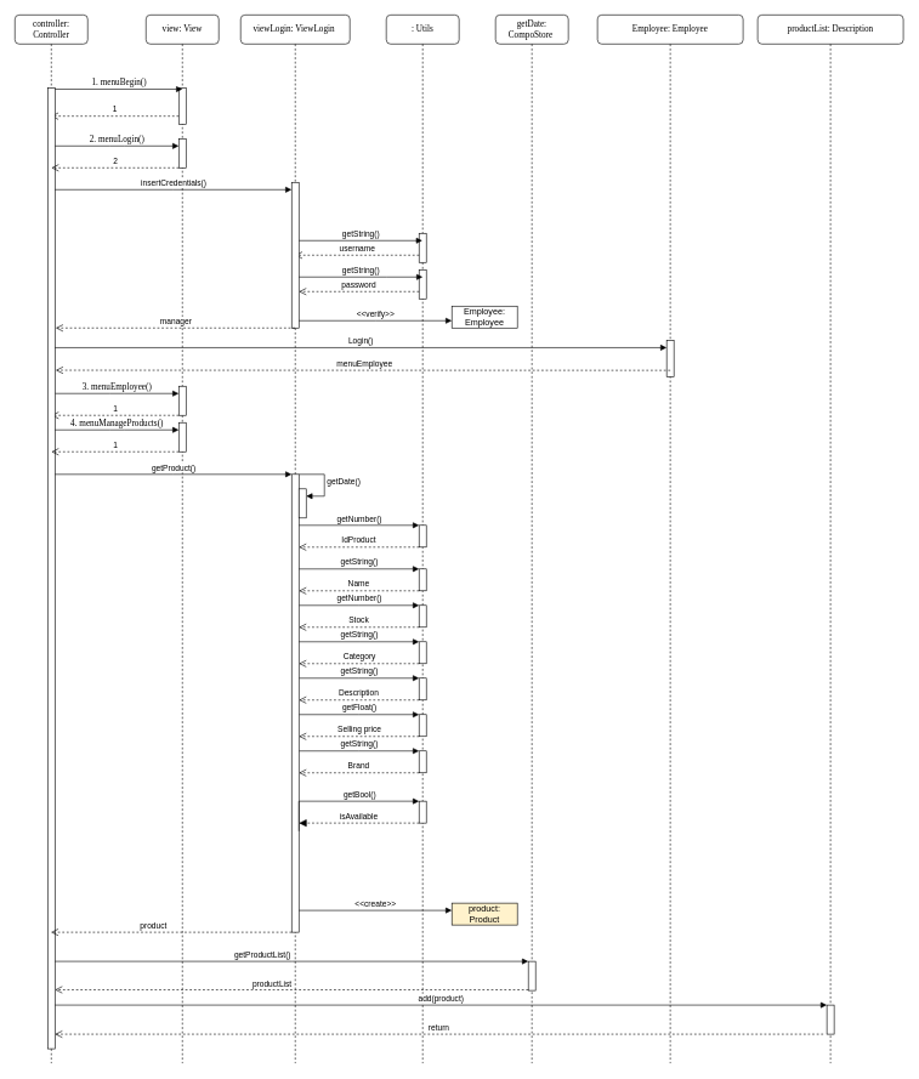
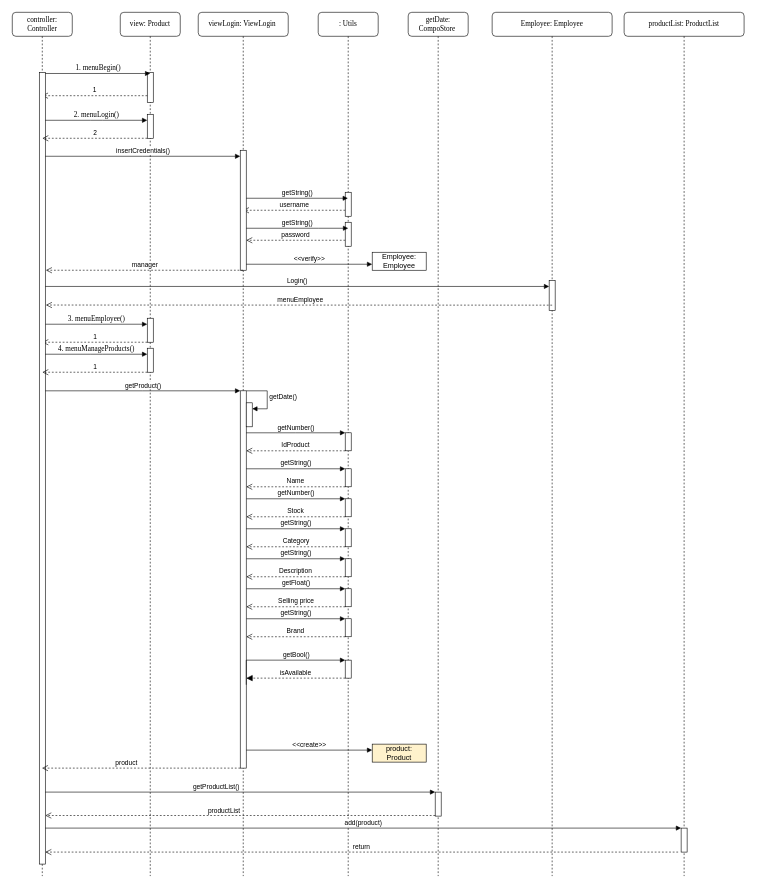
- <mxCell id="2" value="view: View" style="shape=umlLifeline;perimeter=lifelinePerimeter;whiteSpace=wrap;html=1;container=1;collapsible=0;recursiveResize=0;outlineConnect=0;rounded=1;shadow=0;comic=0;labelBackgroundColor=none;strokeWidth=1;fontFamily=Verdana;fontSize=12;align=center;" parent="1" vertex="1"><mxGeometry x="200" y="20" width="100" height="1440" as="geometry" /></mxCell>
+ <mxCell id="2" value="view: Product" style="shape=umlLifeline;perimeter=lifelinePerimeter;whiteSpace=wrap;html=1;container=1;collapsible=0;recursiveResize=0;outlineConnect=0;rounded=1;shadow=0;comic=0;labelBackgroundColor=none;strokeWidth=1;fontFamily=Verdana;fontSize=12;align=center;" parent="1" vertex="1"><mxGeometry x="200" y="20" width="100" height="1440" as="geometry" /></mxCell>
- <mxCell id="65" value="productList: Description" style="shape=umlLifeline;perimeter=lifelinePerimeter;whiteSpace=wrap;html=1;container=1;collapsible=0;recursiveResize=0;outlineConnect=0;rounded=1;shadow=0;comic=0;labelBackgroundColor=none;strokeWidth=1;fontFamily=Verdana;fontSize=12;align=center;" parent="1" vertex="1"><mxGeometry x="1040" y="20" width="200" height="1440" as="geometry" /></mxCell>
+ <mxCell id="65" value="productList: ProductList" style="shape=umlLifeline;perimeter=lifelinePerimeter;whiteSpace=wrap;html=1;container=1;collapsible=0;recursiveResize=0;outlineConnect=0;rounded=1;shadow=0;comic=0;labelBackgroundColor=none;strokeWidth=1;fontFamily=Verdana;fontSize=12;align=center;" parent="1" vertex="1"><mxGeometry x="1040" y="20" width="200" height="1440" as="geometry" /></mxCell>
